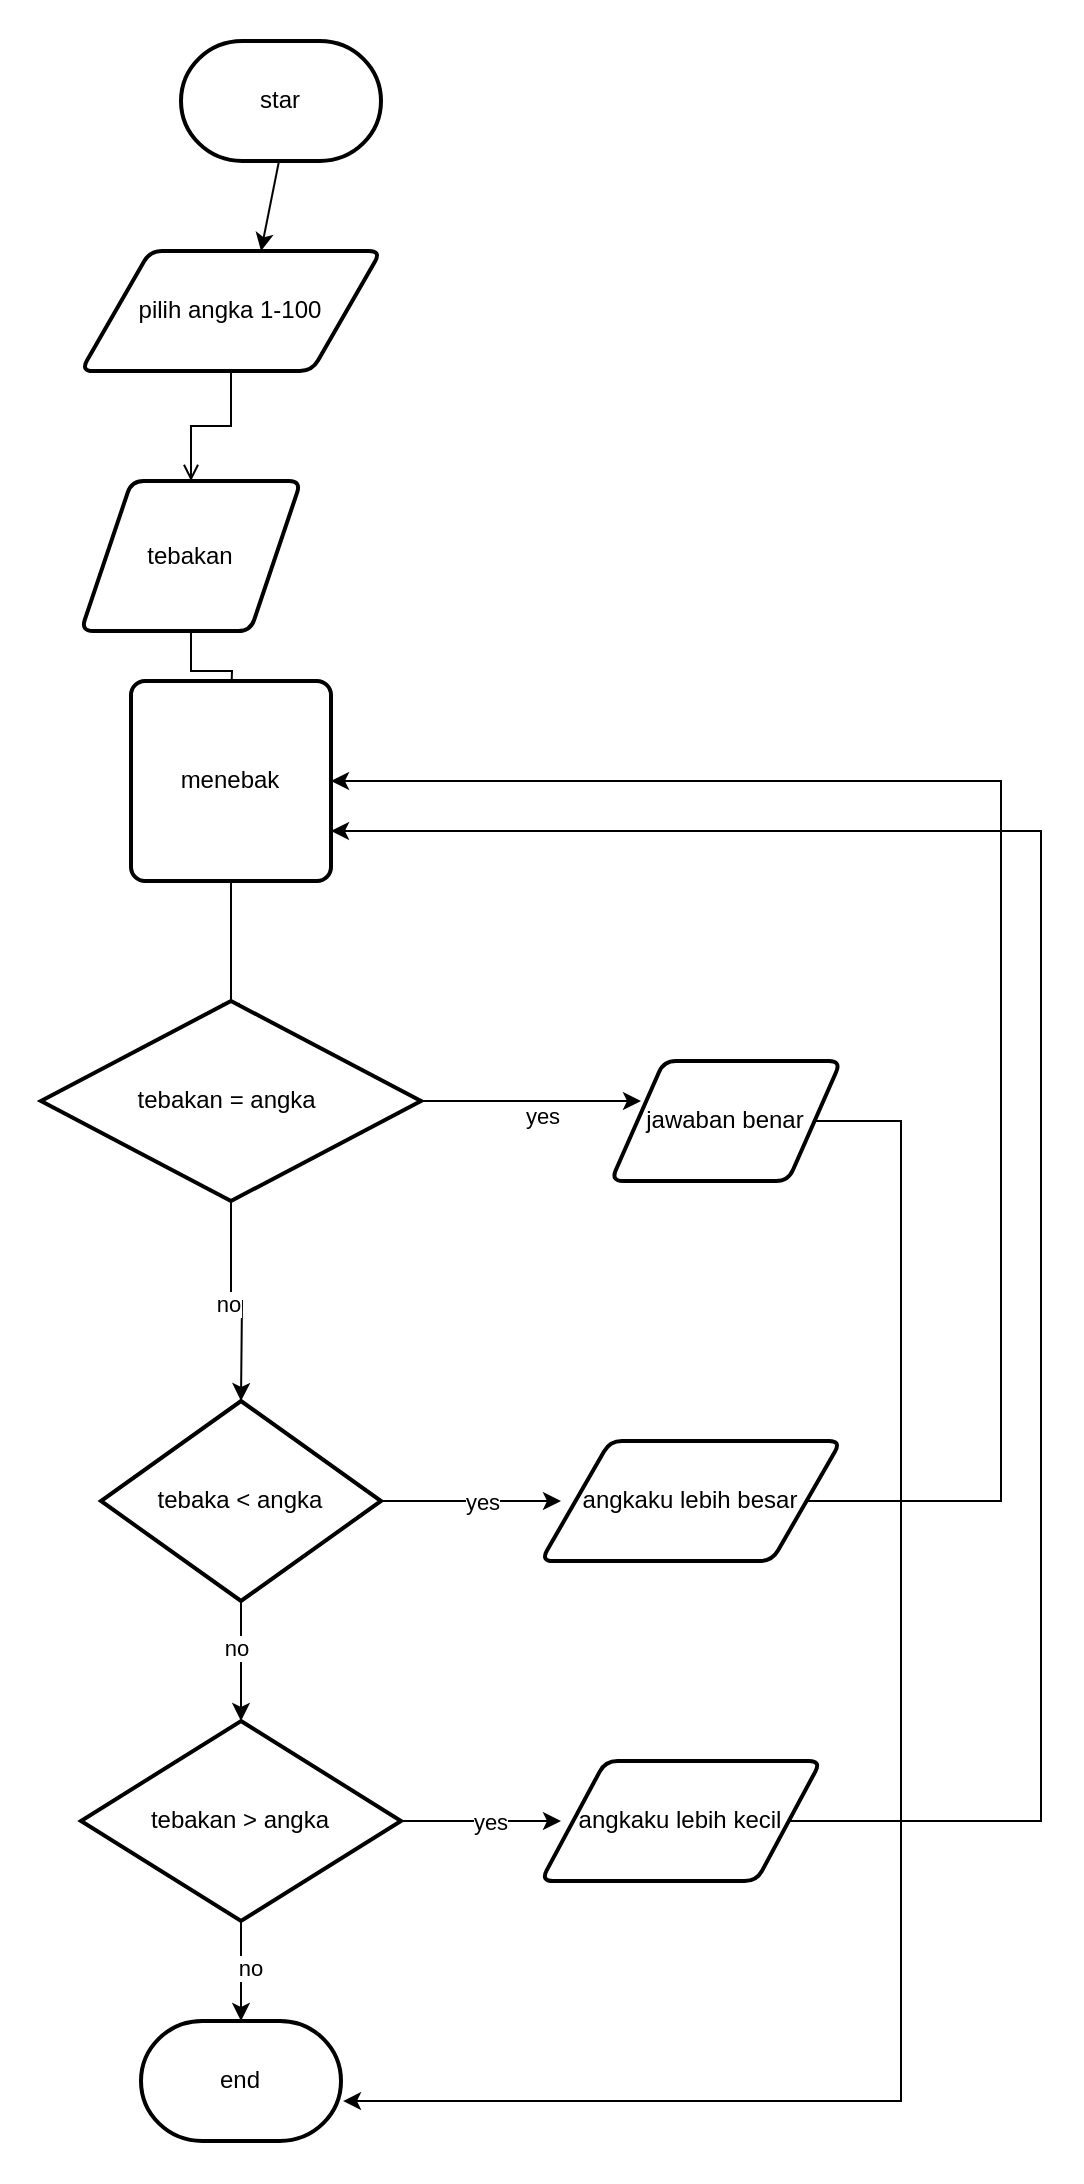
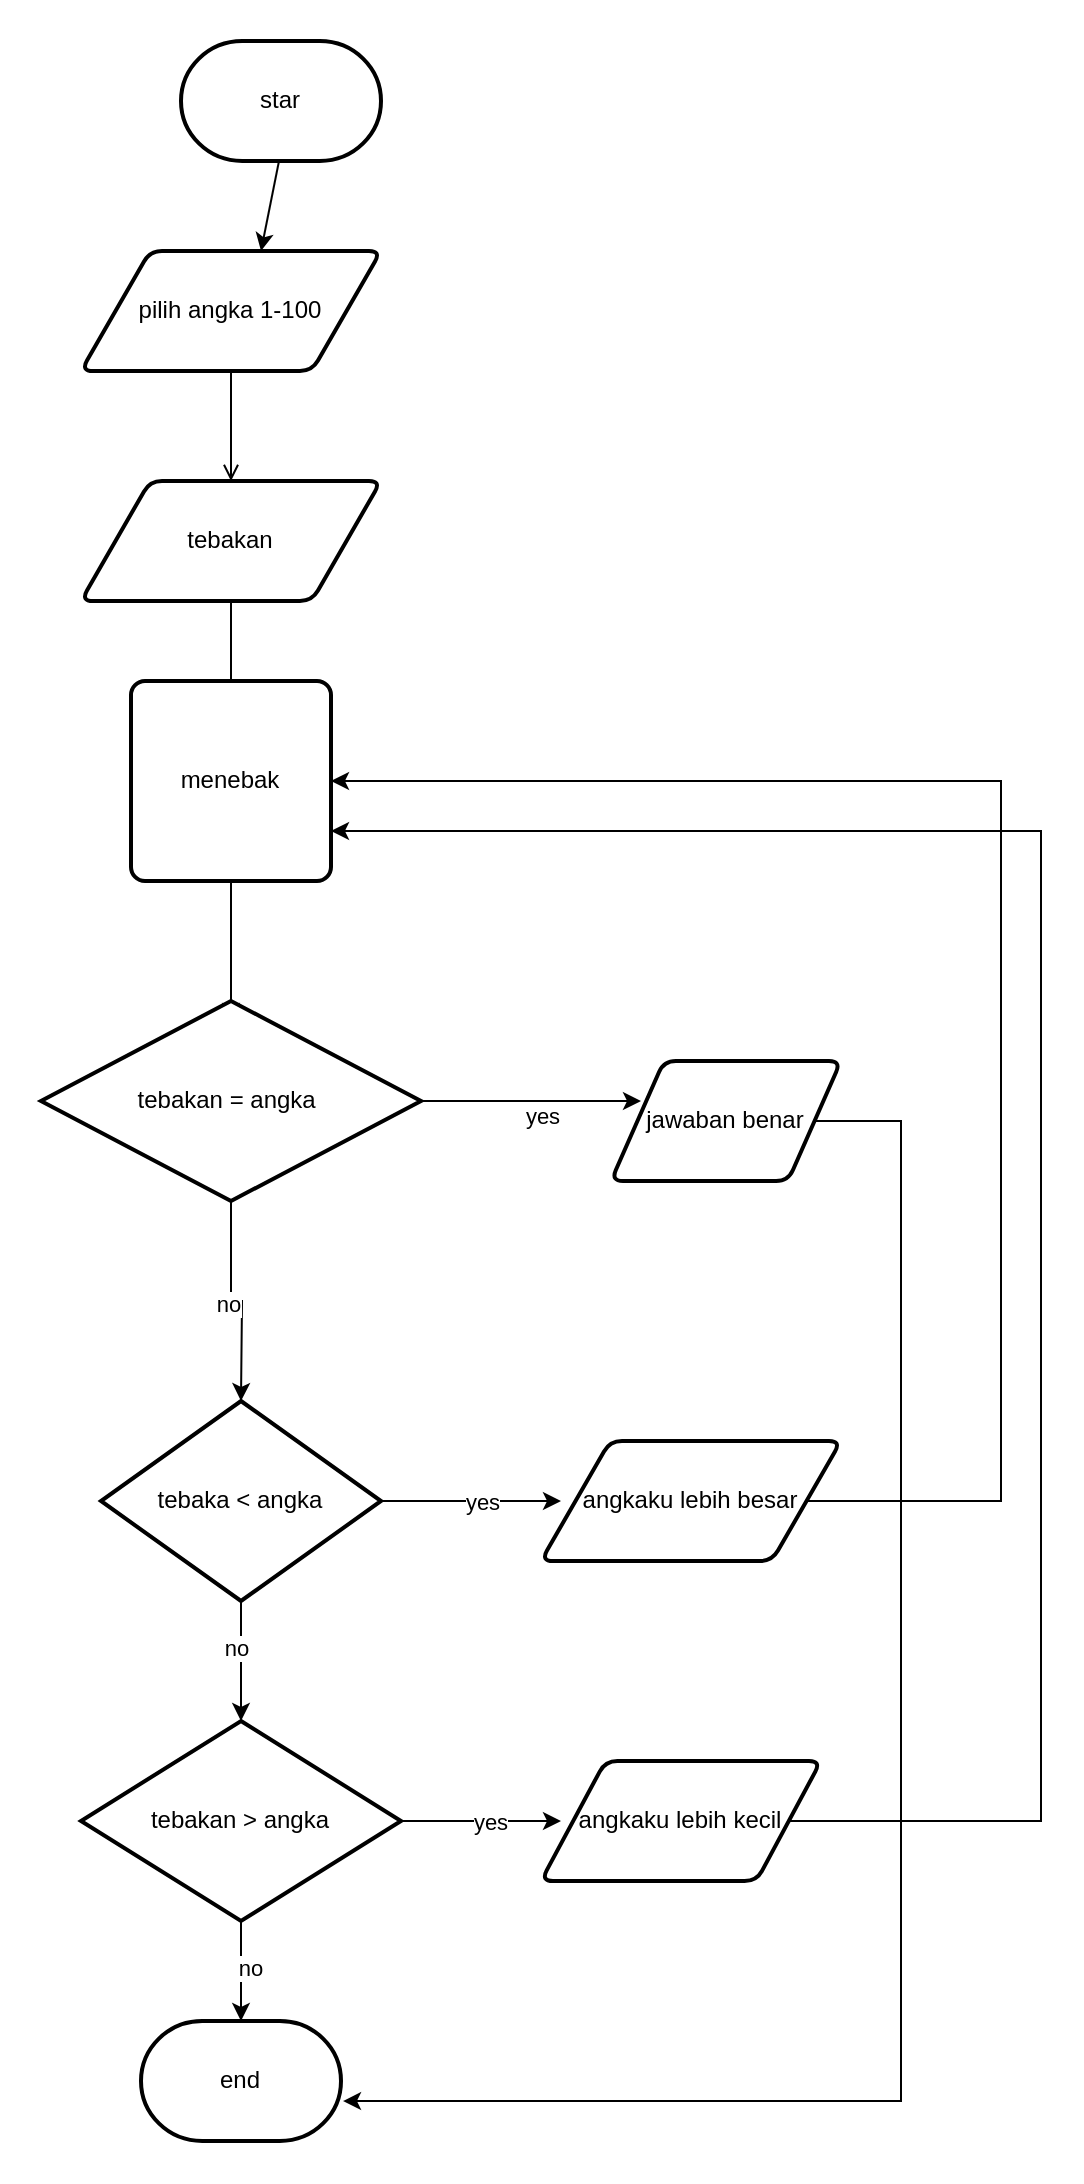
- <mxCell id="7" value="tebakan" style="shape=parallelogram;html=1;strokeWidth=2;perimeter=parallelogramPerimeter;whiteSpace=wrap;rounded=1;arcSize=12;size=0.23;" vertex="1" parent="1"><mxGeometry x="40" y="240" width="110" height="75" as="geometry" /></mxCell>
+ <mxCell id="7" value="tebakan" style="shape=parallelogram;html=1;strokeWidth=2;perimeter=parallelogramPerimeter;whiteSpace=wrap;rounded=1;arcSize=12;size=0.23;" vertex="1" parent="1"><mxGeometry x="40" y="240" width="150" height="60" as="geometry" /></mxCell>
